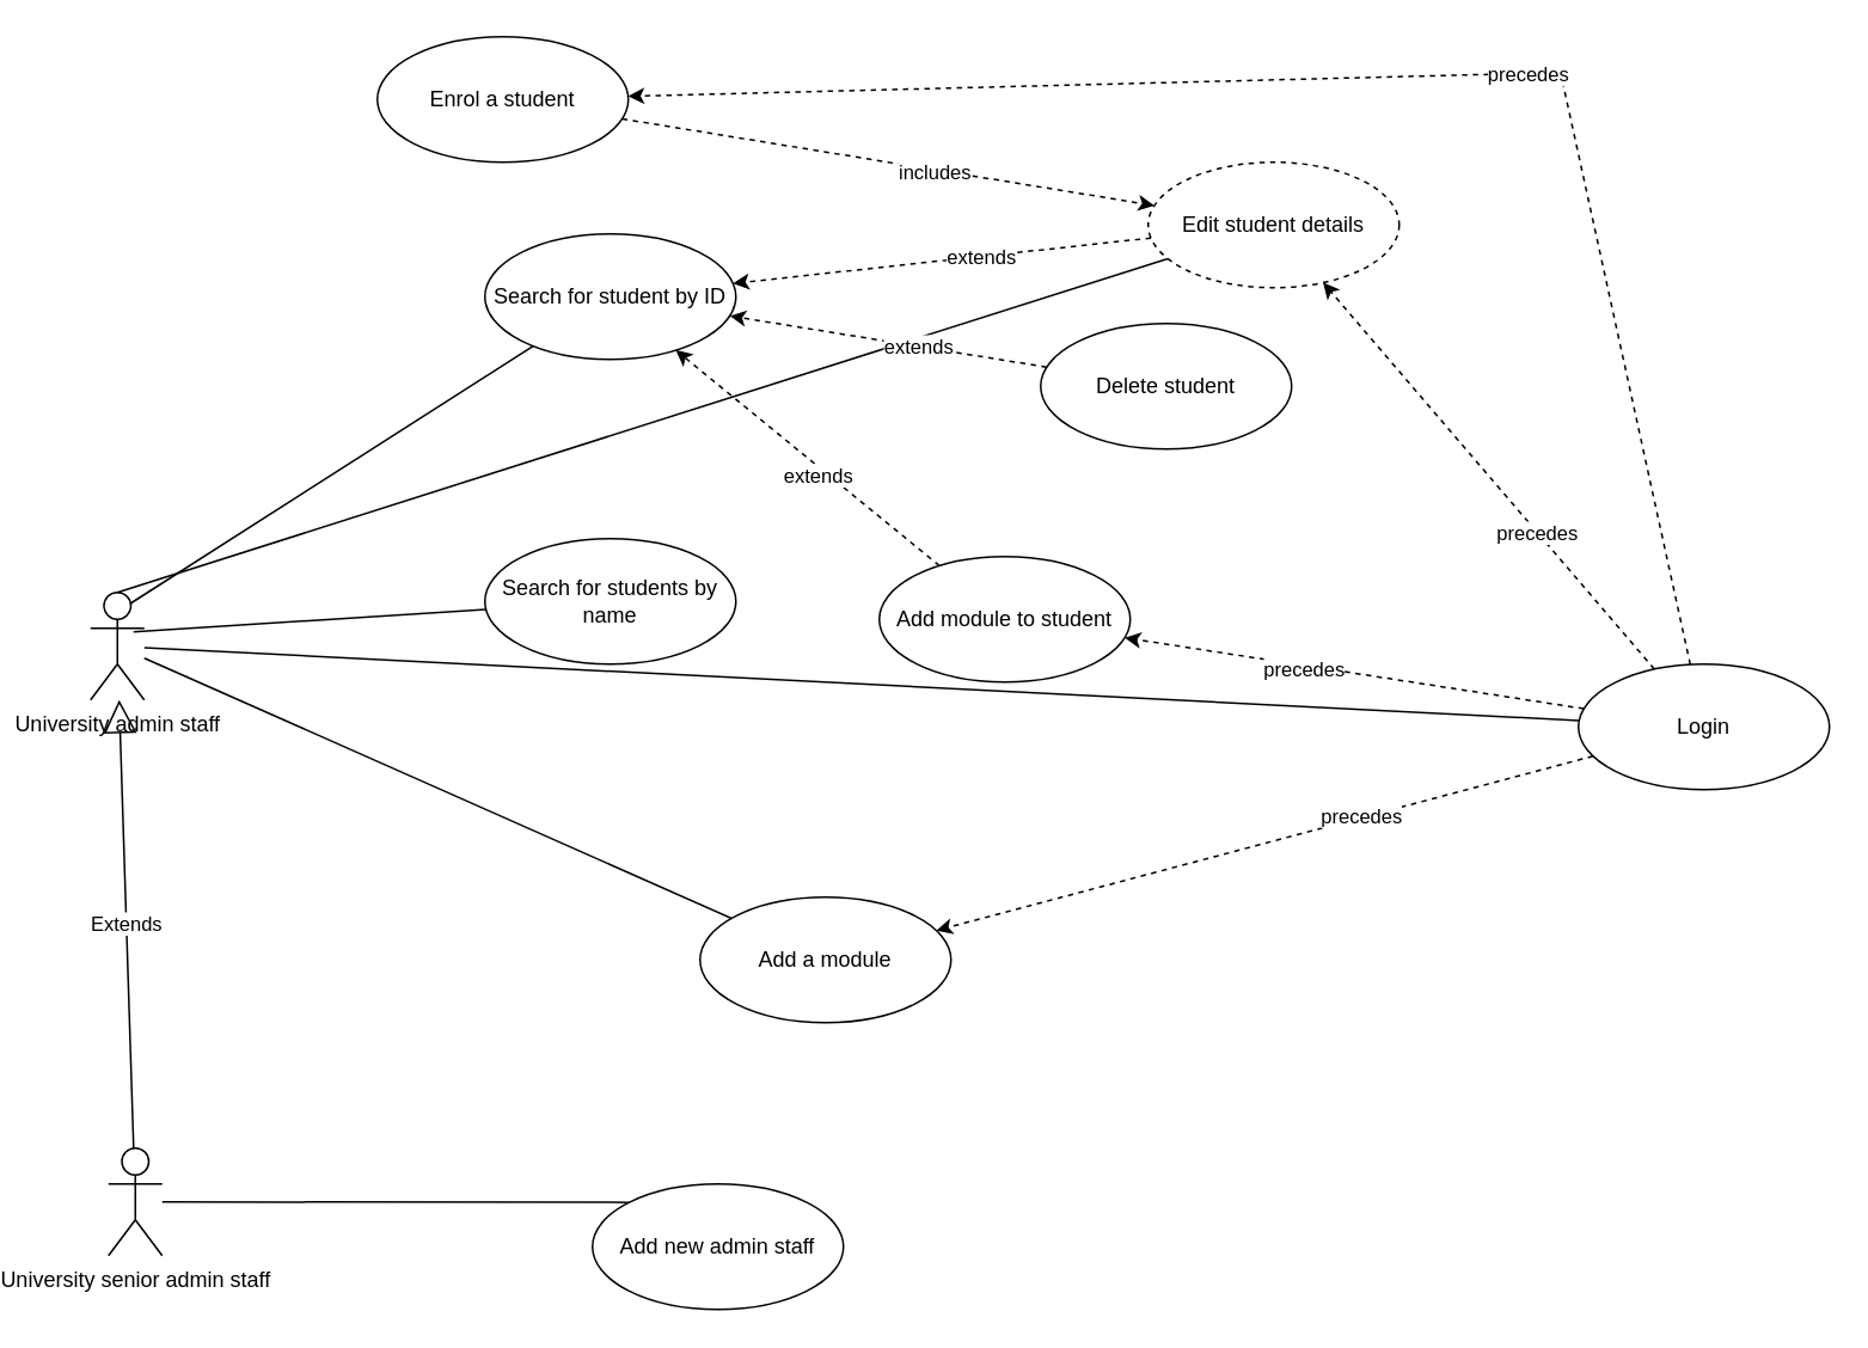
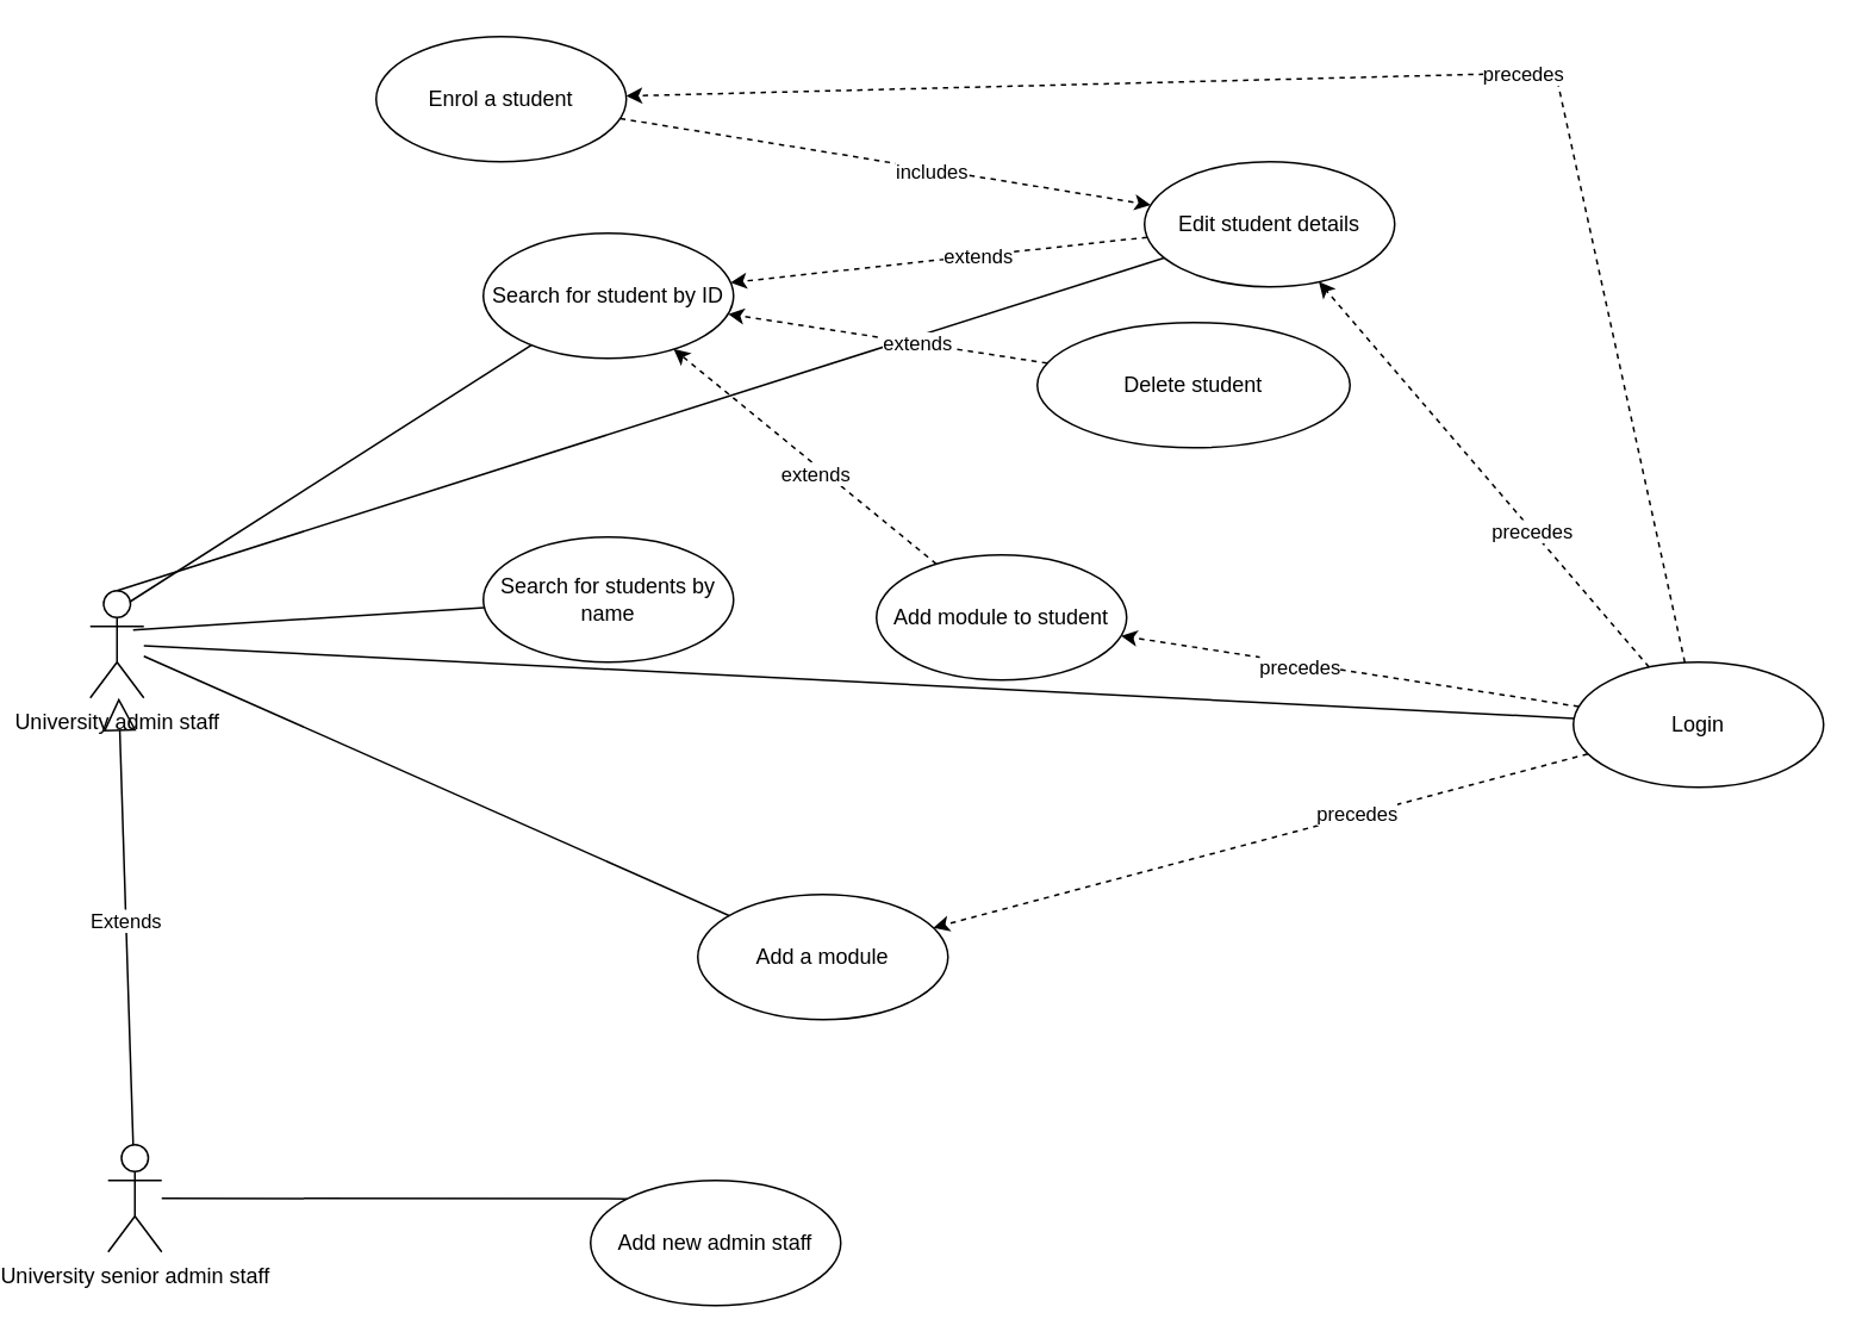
- <mxCell id="13" value="Edit student details" style="ellipse;whiteSpace=wrap;html=1;dashed=1;" parent="1" vertex="1"><mxGeometry x="610" y="90" width="140" height="70" as="geometry" /></mxCell>
+ <mxCell id="13" value="Edit student details" style="ellipse;whiteSpace=wrap;html=1;" parent="1" vertex="1"><mxGeometry x="610" y="90" width="140" height="70" as="geometry" /></mxCell>
- <mxCell id="8" value="Delete student" style="ellipse;whiteSpace=wrap;html=1;" parent="1" vertex="1"><mxGeometry x="550" y="180" width="140" height="70" as="geometry" /></mxCell>
+ <mxCell id="8" value="Delete student" style="ellipse;whiteSpace=wrap;html=1;" parent="1" vertex="1"><mxGeometry x="550" y="180" width="175" height="70" as="geometry" /></mxCell>
